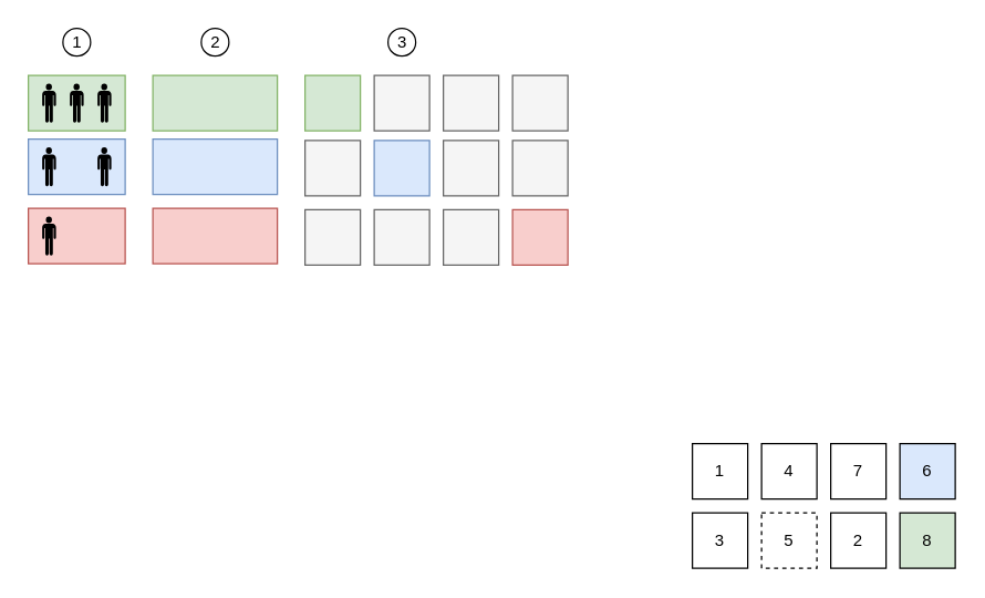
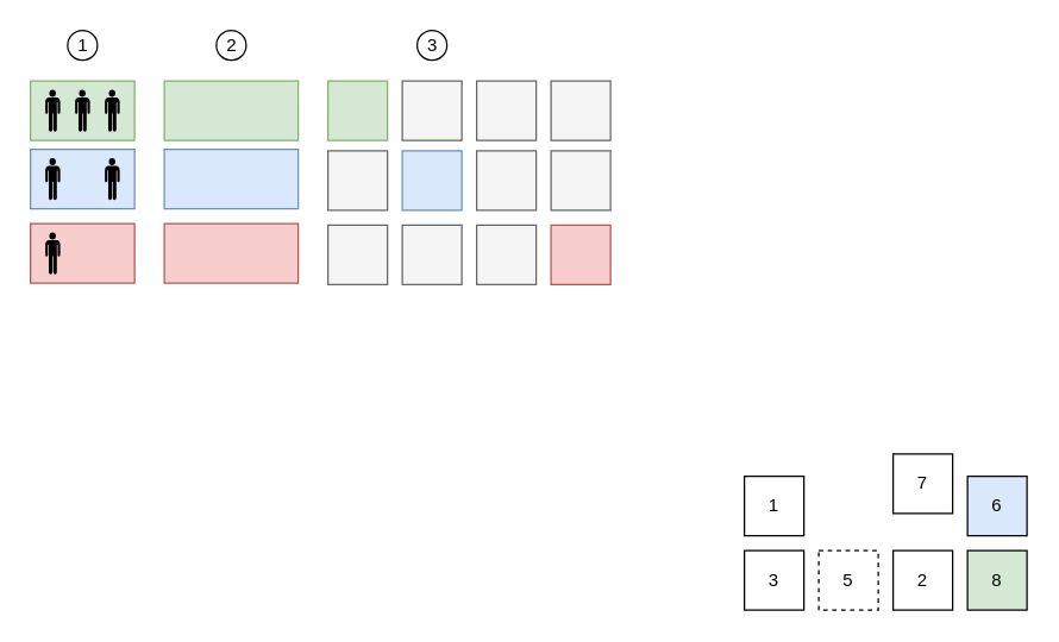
- <mxCell id="3" value="4" style="rounded=0;whiteSpace=wrap;html=1;" parent="1" vertex="1"><mxGeometry x="550" y="320" width="40" height="40" as="geometry" /></mxCell>
- <mxCell id="4" value="7" style="rounded=0;whiteSpace=wrap;html=1;" parent="1" vertex="1"><mxGeometry x="600" y="320" width="40" height="40" as="geometry" /></mxCell>
+ <mxCell id="4" value="7" style="rounded=0;whiteSpace=wrap;html=1;" parent="1" vertex="1"><mxGeometry x="600" y="305" width="40" height="40" as="geometry" /></mxCell>
